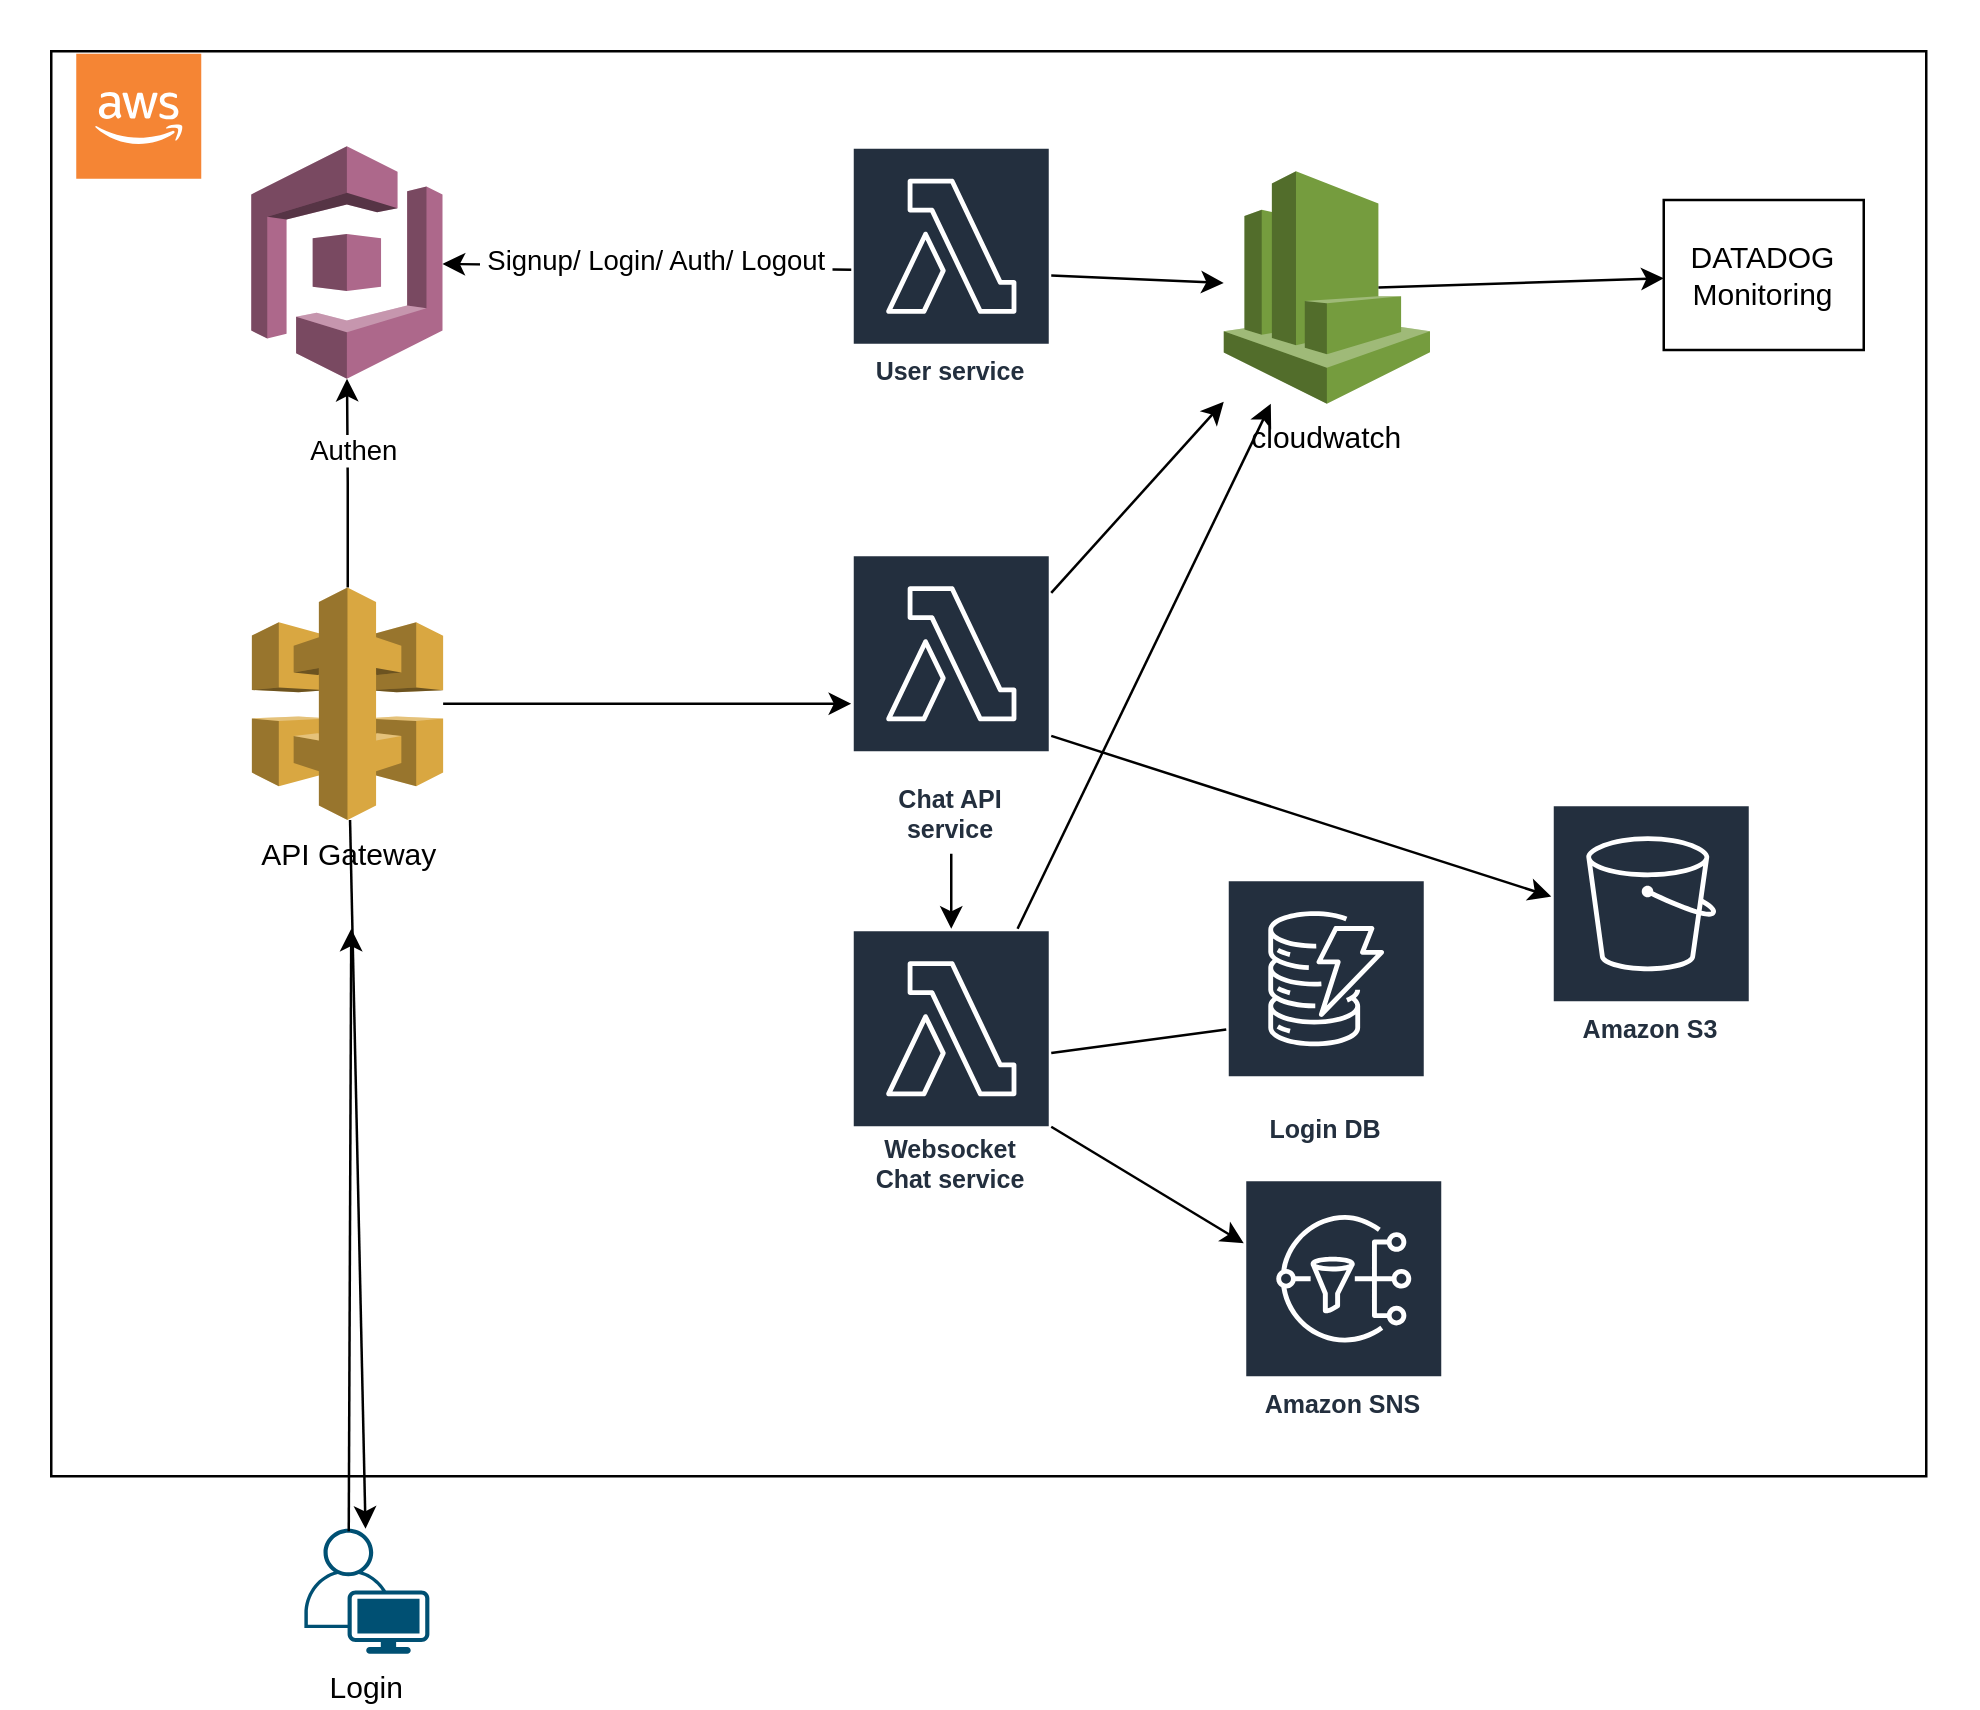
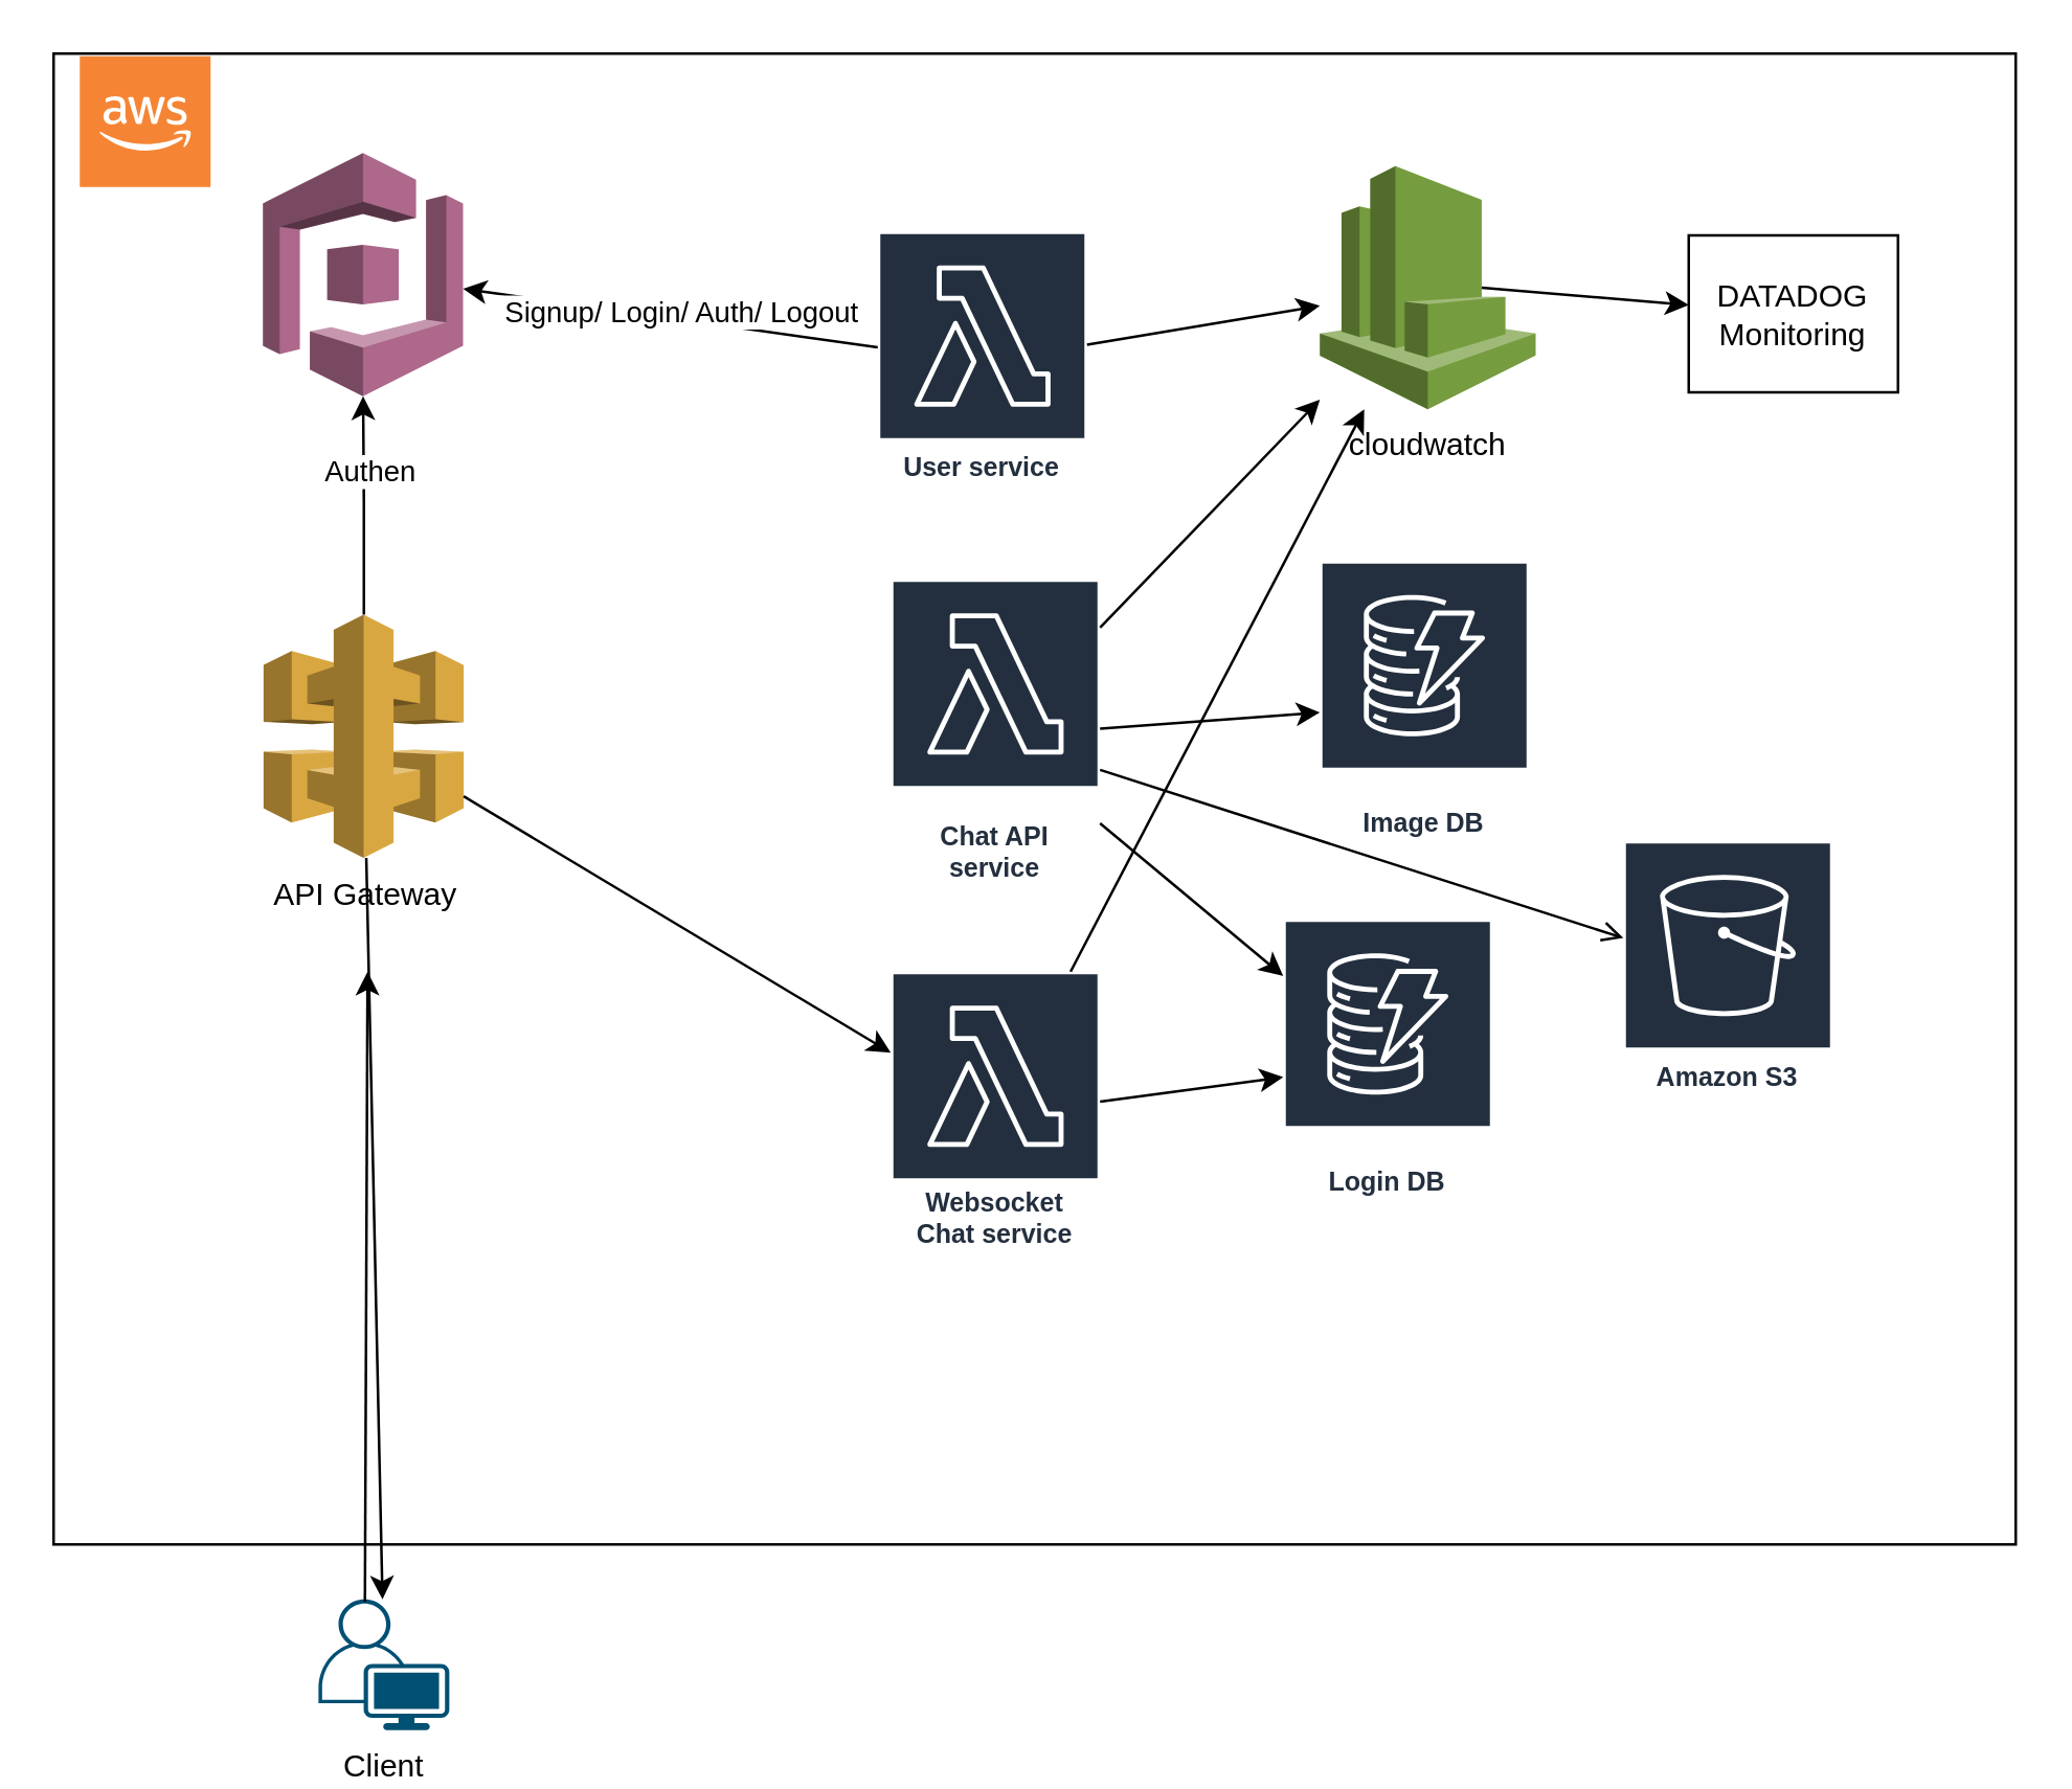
- <mxCell id="9" value="User service" style="sketch=0;outlineConnect=0;fontColor=#232F3E;gradientColor=none;strokeColor=#ffffff;fillColor=#232F3E;dashed=0;verticalLabelPosition=middle;verticalAlign=bottom;align=center;html=1;whiteSpace=wrap;fontSize=10;fontStyle=1;spacing=3;shape=mxgraph.aws4.productIcon;prIcon=mxgraph.aws4.lambda;" vertex="1" parent="1"><mxGeometry x="340" y="58" width="80" height="100" as="geometry" /></mxCell>
+ <mxCell id="9" value="User service" style="sketch=0;outlineConnect=0;fontColor=#232F3E;gradientColor=none;strokeColor=#ffffff;fillColor=#232F3E;dashed=0;verticalLabelPosition=middle;verticalAlign=bottom;align=center;html=1;whiteSpace=wrap;fontSize=10;fontStyle=1;spacing=3;shape=mxgraph.aws4.productIcon;prIcon=mxgraph.aws4.lambda;" vertex="1" parent="1"><mxGeometry x="335" y="88" width="80" height="100" as="geometry" /></mxCell>
- <mxCell id="31" value="DATADOG&lt;br&gt;Monitoring" style="rounded=0;whiteSpace=wrap;html=1;" vertex="1" parent="1"><mxGeometry x="665" y="79.5" width="80" height="60" as="geometry" /></mxCell>
+ <mxCell id="31" value="DATADOG&lt;br&gt;Monitoring" style="rounded=0;whiteSpace=wrap;html=1;" vertex="1" parent="1"><mxGeometry x="645" y="89.5" width="80" height="60" as="geometry" /></mxCell>
- <mxCell id="27" value="cloudwatch&lt;br&gt;" style="outlineConnect=0;dashed=0;verticalLabelPosition=bottom;verticalAlign=top;align=center;html=1;shape=mxgraph.aws3.cloudwatch;fillColor=#759C3E;gradientColor=none;" vertex="1" parent="1"><mxGeometry x="489" y="68" width="82.5" height="93" as="geometry" /></mxCell>
+ <mxCell id="27" value="cloudwatch&lt;br&gt;" style="outlineConnect=0;dashed=0;verticalLabelPosition=bottom;verticalAlign=top;align=center;html=1;shape=mxgraph.aws3.cloudwatch;fillColor=#759C3E;gradientColor=none;" vertex="1" parent="1"><mxGeometry x="504" y="63" width="82.5" height="93" as="geometry" /></mxCell>
+ <mxCell id="16" value="Image DB" style="sketch=0;outlineConnect=0;fontColor=#232F3E;gradientColor=none;strokeColor=#ffffff;fillColor=#232F3E;dashed=0;verticalLabelPosition=middle;verticalAlign=bottom;align=center;html=1;whiteSpace=wrap;fontSize=10;fontStyle=1;spacing=3;shape=mxgraph.aws4.productIcon;prIcon=mxgraph.aws4.dynamodb;" vertex="1" parent="1"><mxGeometry x="504" y="214" width="80" height="110" as="geometry" /></mxCell>
+ <mxCell id="19" value="" style="endArrow=classic;html=1;rounded=0;" edge="1" parent="1" source="10" target="16"><mxGeometry width="50" height="50" relative="1" as="geometry"><mxPoint x="460" y="361" as="sourcePoint" /><mxPoint x="510" y="311" as="targetPoint" /></mxGeometry></mxCell>
- <mxCell id="6" style="edgeStyle=orthogonalEdgeStyle;rounded=0;orthogonalLoop=1;jettySize=auto;html=1;" edge="1" parent="1" source="7" target="10"><mxGeometry relative="1" as="geometry" /></mxCell>
+ <mxCell id="22" value="" style="endArrow=classic;html=1;rounded=0;" edge="1" parent="1" source="7" target="21"><mxGeometry width="50" height="50" relative="1" as="geometry"><mxPoint x="460" y="361" as="sourcePoint" /><mxPoint x="510" y="311" as="targetPoint" /></mxGeometry></mxCell>
- <mxCell id="23" value="" style="endArrow=classic;html=1;rounded=0;" edge="1" parent="1" source="10" target="21"><mxGeometry width="50" height="50" relative="1" as="geometry"><mxPoint x="460" y="441" as="sourcePoint" /><mxPoint x="510" y="391" as="targetPoint" /></mxGeometry></mxCell>
+ <mxCell id="23" value="" style="endArrow=classic;html=1;rounded=0;" edge="1" parent="1" source="10" target="14"><mxGeometry width="50" height="50" relative="1" as="geometry"><mxPoint x="460" y="441" as="sourcePoint" /><mxPoint x="510" y="391" as="targetPoint" /></mxGeometry></mxCell>
- <mxCell id="20" value="" style="endArrow=classic;html=1;rounded=0;" edge="1" parent="1" source="10" target="15"><mxGeometry width="50" height="50" relative="1" as="geometry"><mxPoint x="460" y="361" as="sourcePoint" /><mxPoint x="510" y="311" as="targetPoint" /></mxGeometry></mxCell>
+ <mxCell id="20" value="" style="endArrow=open;html=1;rounded=0;" edge="1" parent="1" source="10" target="15"><mxGeometry width="50" height="50" relative="1" as="geometry"><mxPoint x="460" y="361" as="sourcePoint" /><mxPoint x="510" y="311" as="targetPoint" /></mxGeometry></mxCell>
- <mxCell id="24" value="" style="endArrow=none;html=1;rounded=0;" edge="1" parent="1" source="21" target="14"><mxGeometry width="50" height="50" relative="1" as="geometry"><mxPoint x="460" y="341" as="sourcePoint" /><mxPoint x="524" y="432.126" as="targetPoint" /></mxGeometry></mxCell>
+ <mxCell id="24" value="" style="endArrow=classic;html=1;rounded=0;" edge="1" parent="1" source="21" target="14"><mxGeometry width="50" height="50" relative="1" as="geometry"><mxPoint x="460" y="341" as="sourcePoint" /><mxPoint x="524" y="432.126" as="targetPoint" /></mxGeometry></mxCell>
- <mxCell id="26" value="" style="endArrow=classic;html=1;rounded=0;" edge="1" parent="1" source="21" target="25"><mxGeometry width="50" height="50" relative="1" as="geometry"><mxPoint x="440" y="458.874" as="sourcePoint" /><mxPoint x="534" y="442.126" as="targetPoint" /></mxGeometry></mxCell>
- <mxCell id="25" value="Amazon SNS" style="sketch=0;outlineConnect=0;fontColor=#232F3E;gradientColor=none;strokeColor=#ffffff;fillColor=#232F3E;dashed=0;verticalLabelPosition=middle;verticalAlign=bottom;align=center;html=1;whiteSpace=wrap;fontSize=10;fontStyle=1;spacing=3;shape=mxgraph.aws4.productIcon;prIcon=mxgraph.aws4.sns;" vertex="1" parent="1"><mxGeometry x="497" y="471" width="80" height="100" as="geometry" /></mxCell>
- <mxCell id="17" value="Login" style="points=[[0.35,0,0],[0.98,0.51,0],[1,0.71,0],[0.67,1,0],[0,0.795,0],[0,0.65,0]];verticalLabelPosition=bottom;sketch=0;html=1;verticalAlign=top;aspect=fixed;align=center;pointerEvents=1;shape=mxgraph.cisco19.user;fillColor=#005073;strokeColor=none;" vertex="1" parent="1"><mxGeometry x="121.25" y="611" width="50" height="50" as="geometry" /></mxCell>
+ <mxCell id="17" value="Client" style="points=[[0.35,0,0],[0.98,0.51,0],[1,0.71,0],[0.67,1,0],[0,0.795,0],[0,0.65,0]];verticalLabelPosition=bottom;sketch=0;html=1;verticalAlign=top;aspect=fixed;align=center;pointerEvents=1;shape=mxgraph.cisco19.user;fillColor=#005073;strokeColor=none;" vertex="1" parent="1"><mxGeometry x="121.25" y="611" width="50" height="50" as="geometry" /></mxCell>
